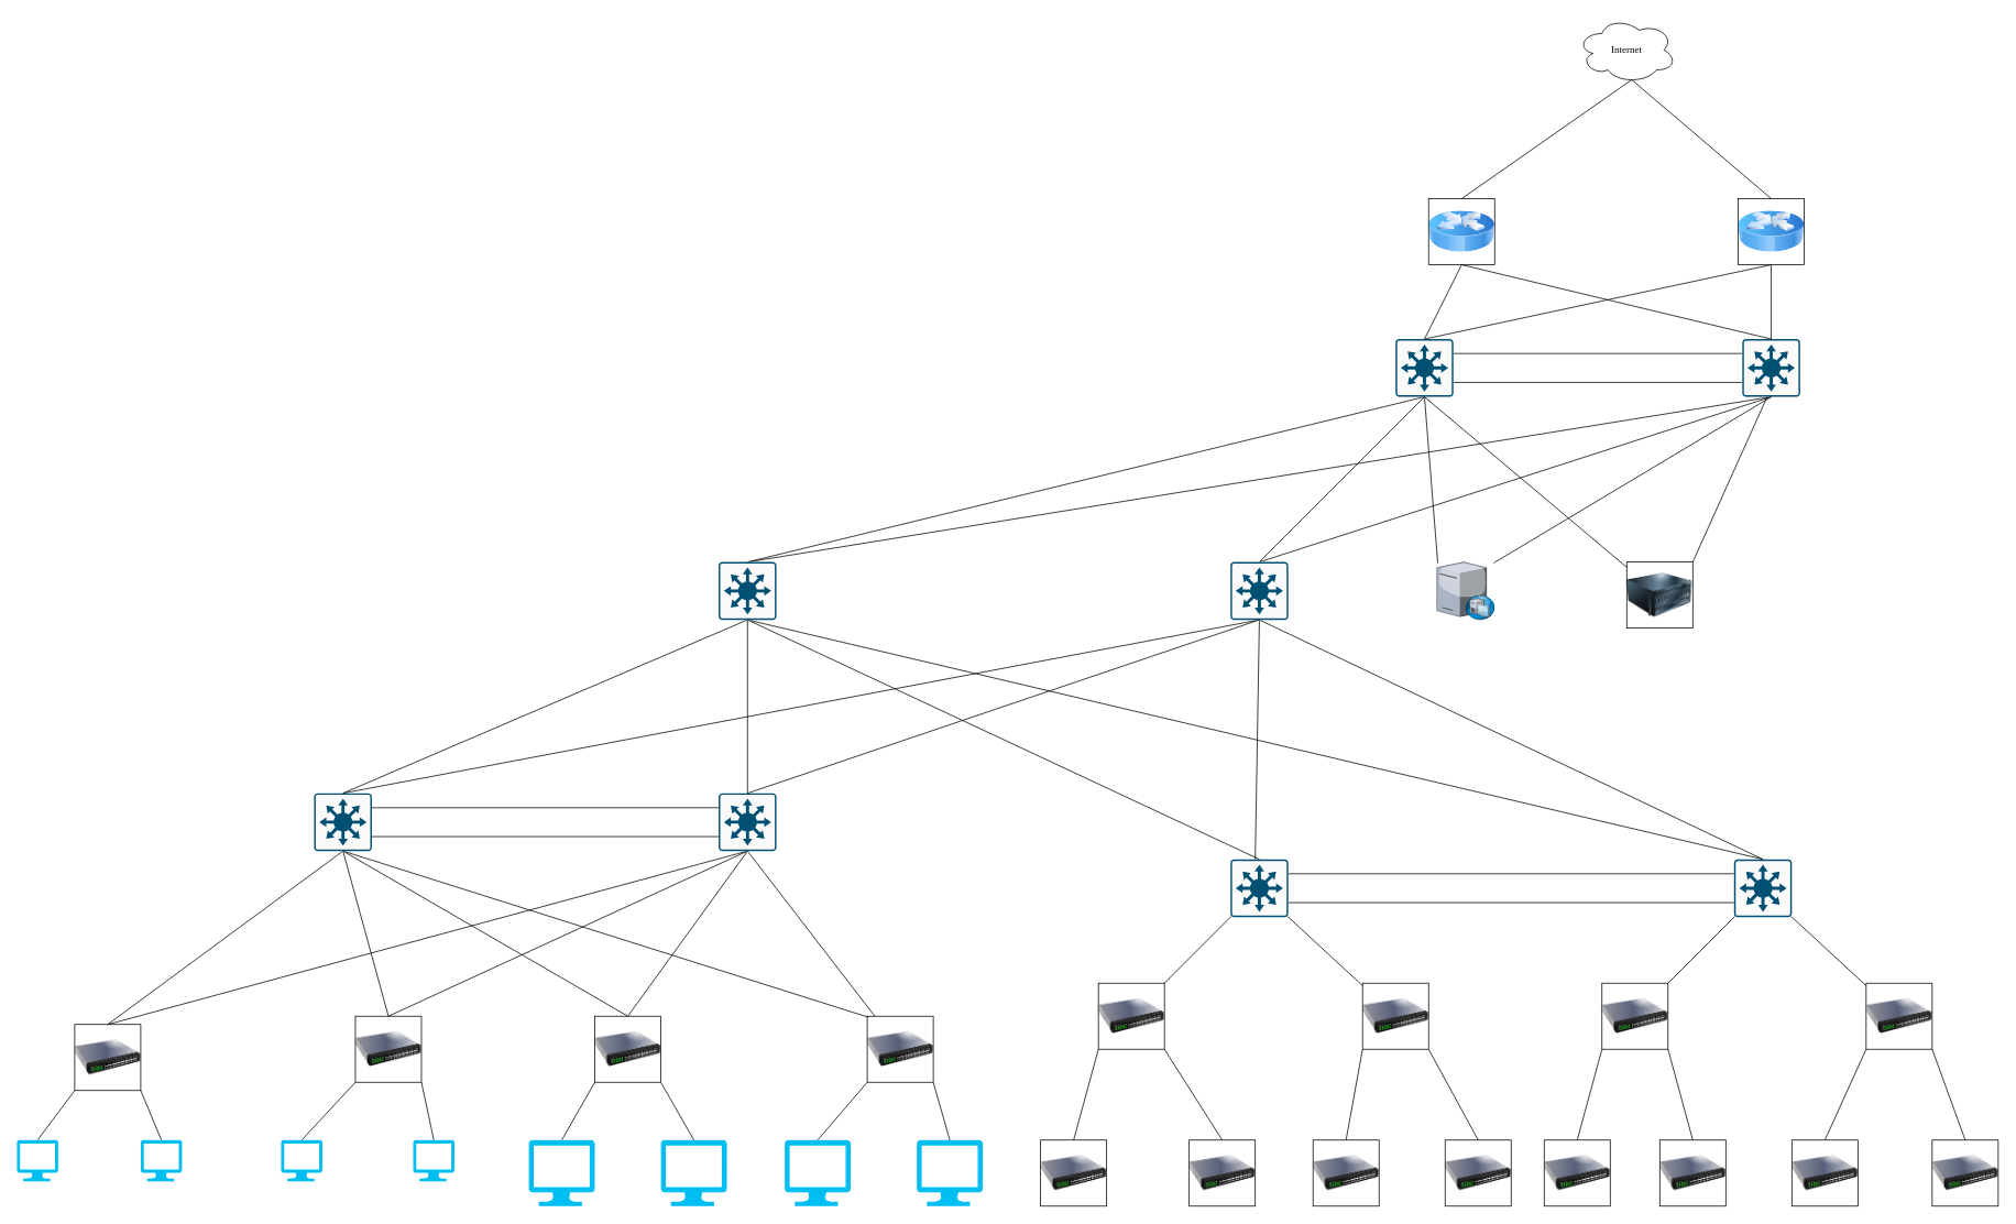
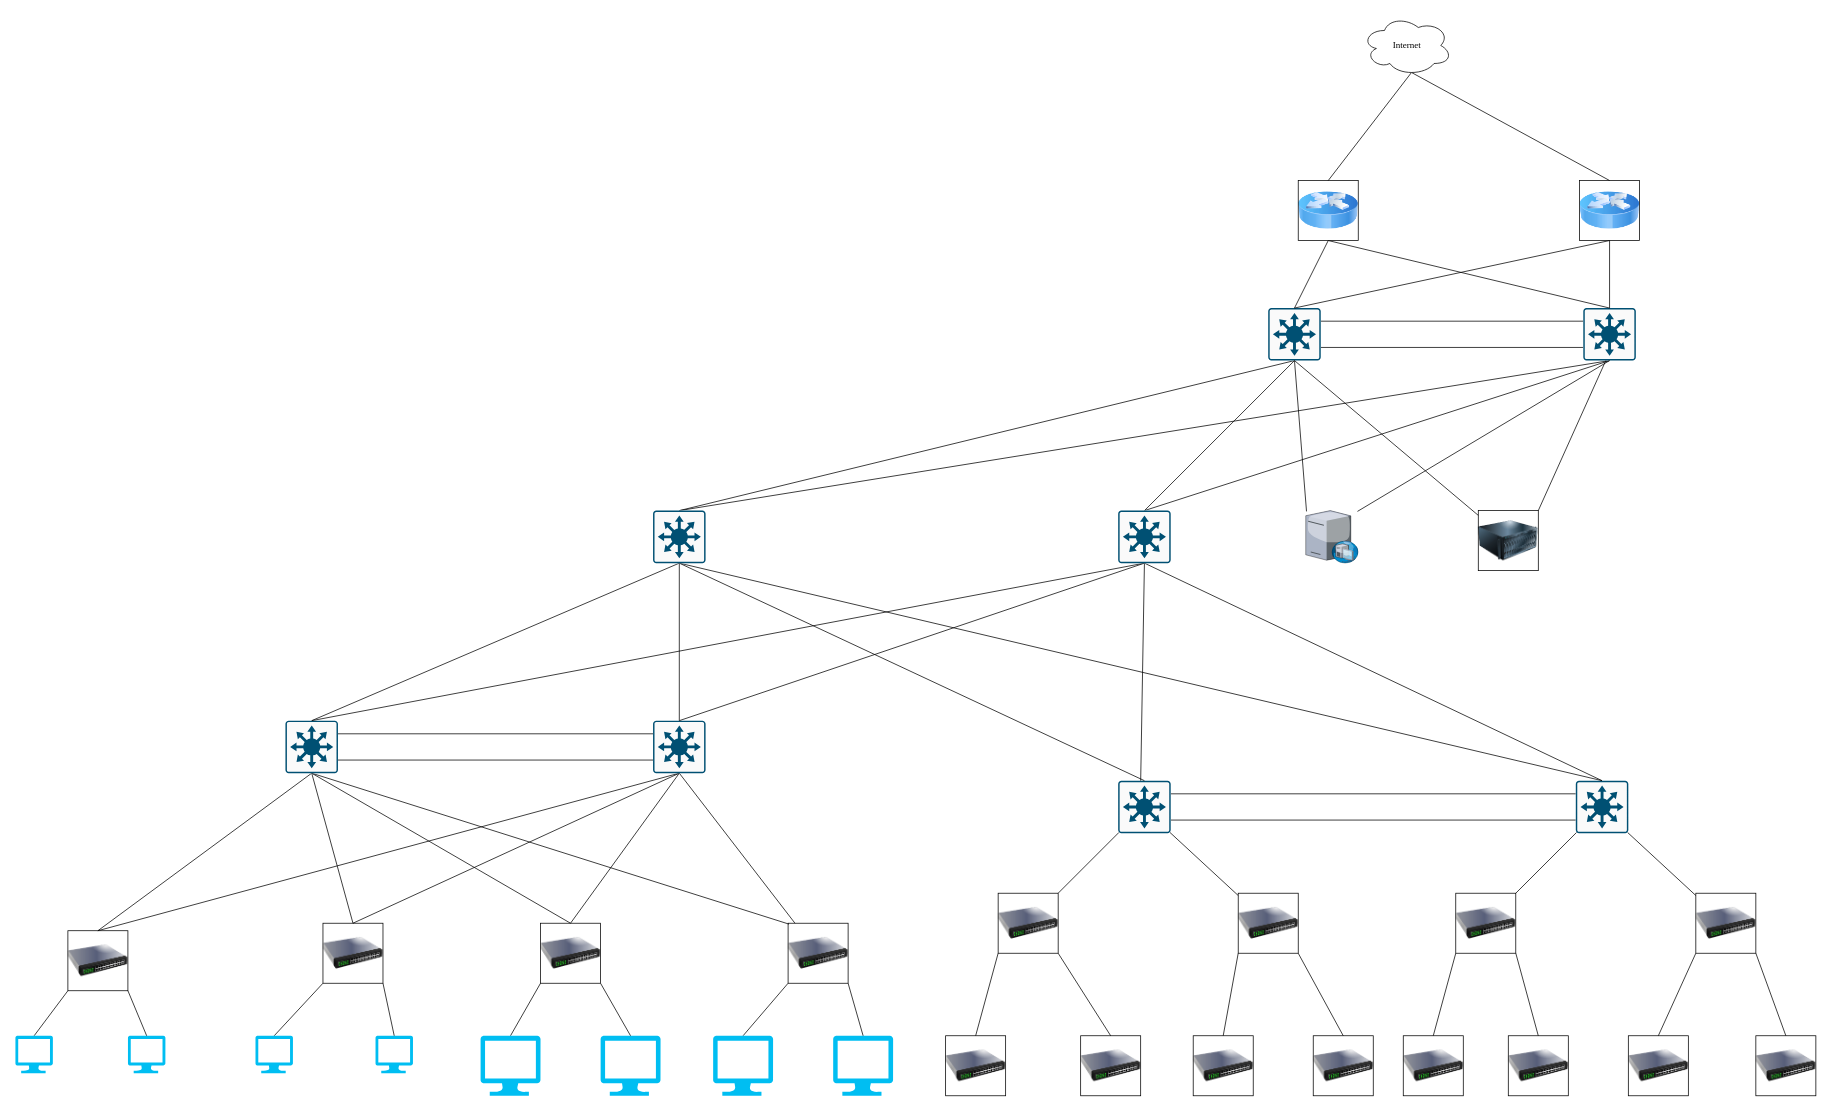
- <mxCell id="4" value="Internet" style="ellipse;shape=cloud;whiteSpace=wrap;html=1;rounded=0;shadow=0;comic=0;strokeWidth=1;fontFamily=Verdana;fontSize=12;" parent="1" vertex="1"><mxGeometry x="1910" y="20" width="120" height="80" as="geometry" /></mxCell>
+ <mxCell id="4" value="Internet" style="ellipse;shape=cloud;whiteSpace=wrap;html=1;rounded=0;shadow=0;comic=0;strokeWidth=1;fontFamily=Verdana;fontSize=12;" parent="1" vertex="1"><mxGeometry x="1815" y="20" width="120" height="80" as="geometry" /></mxCell>
